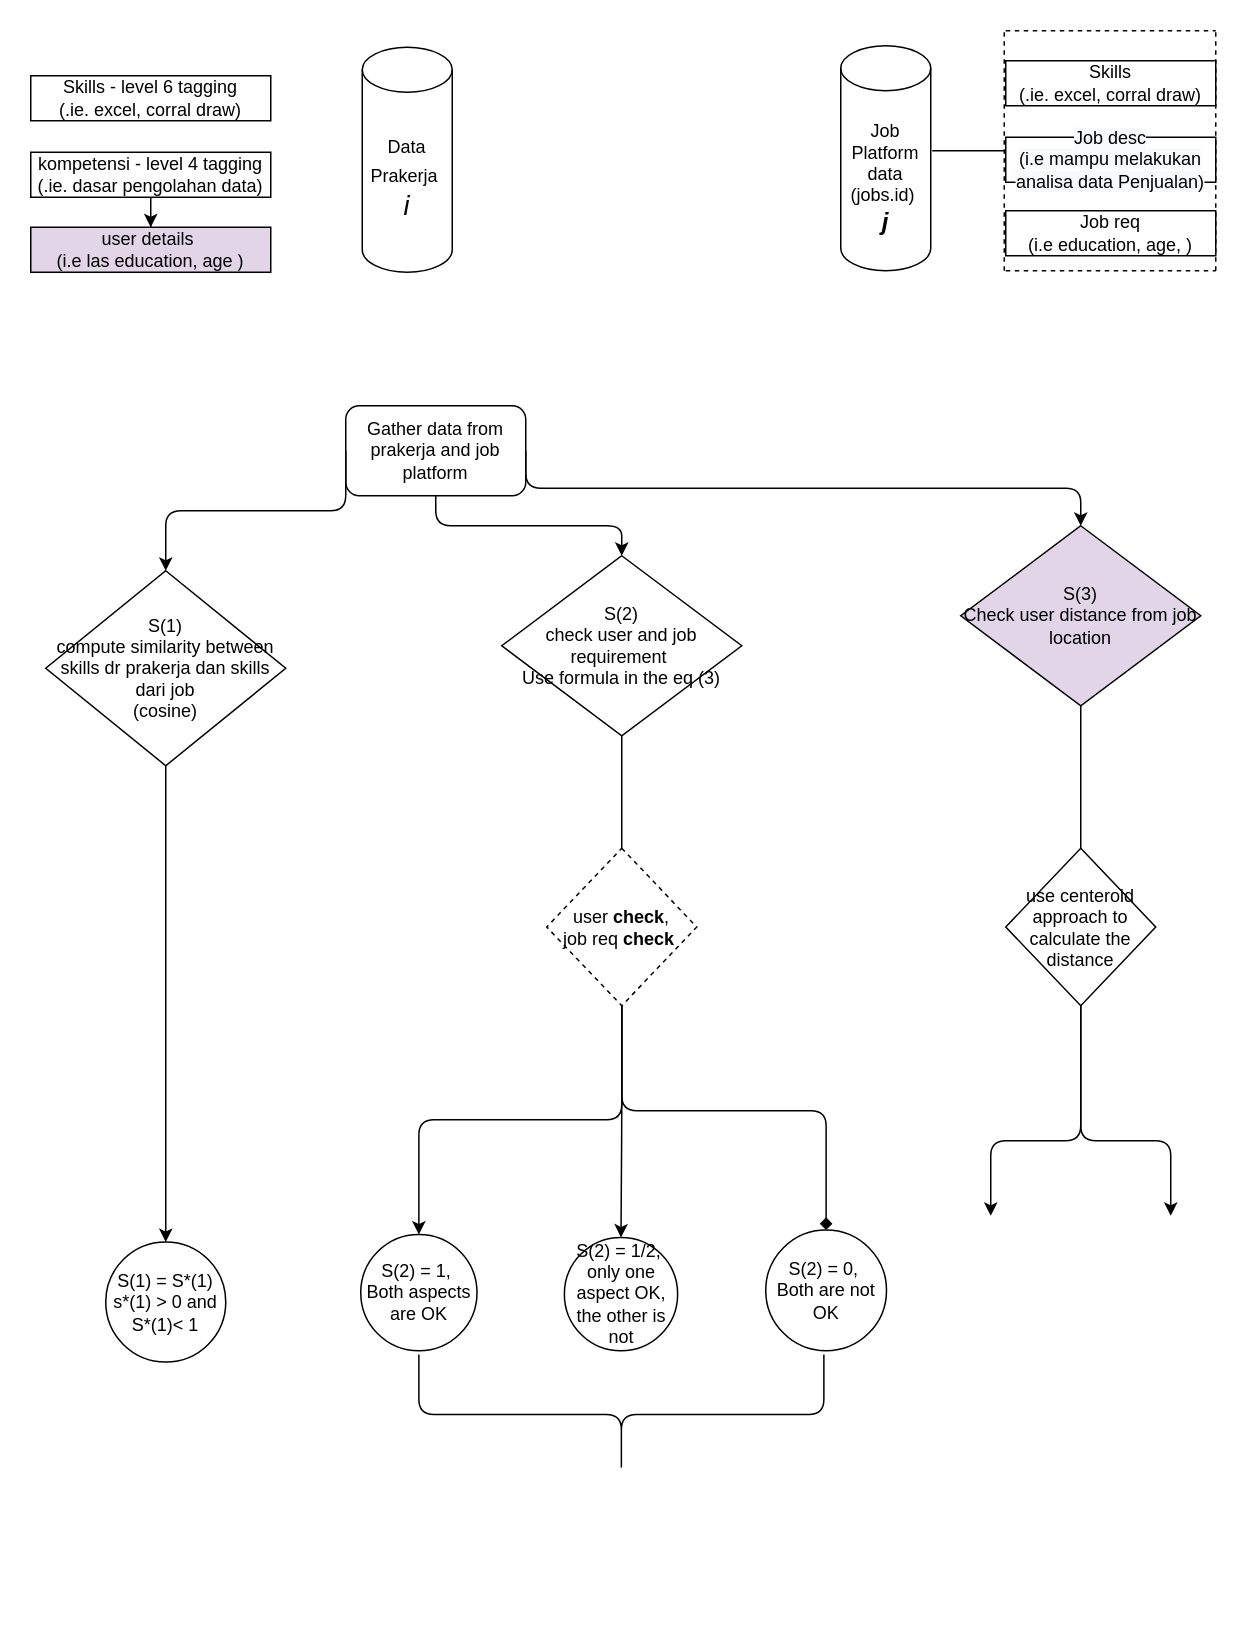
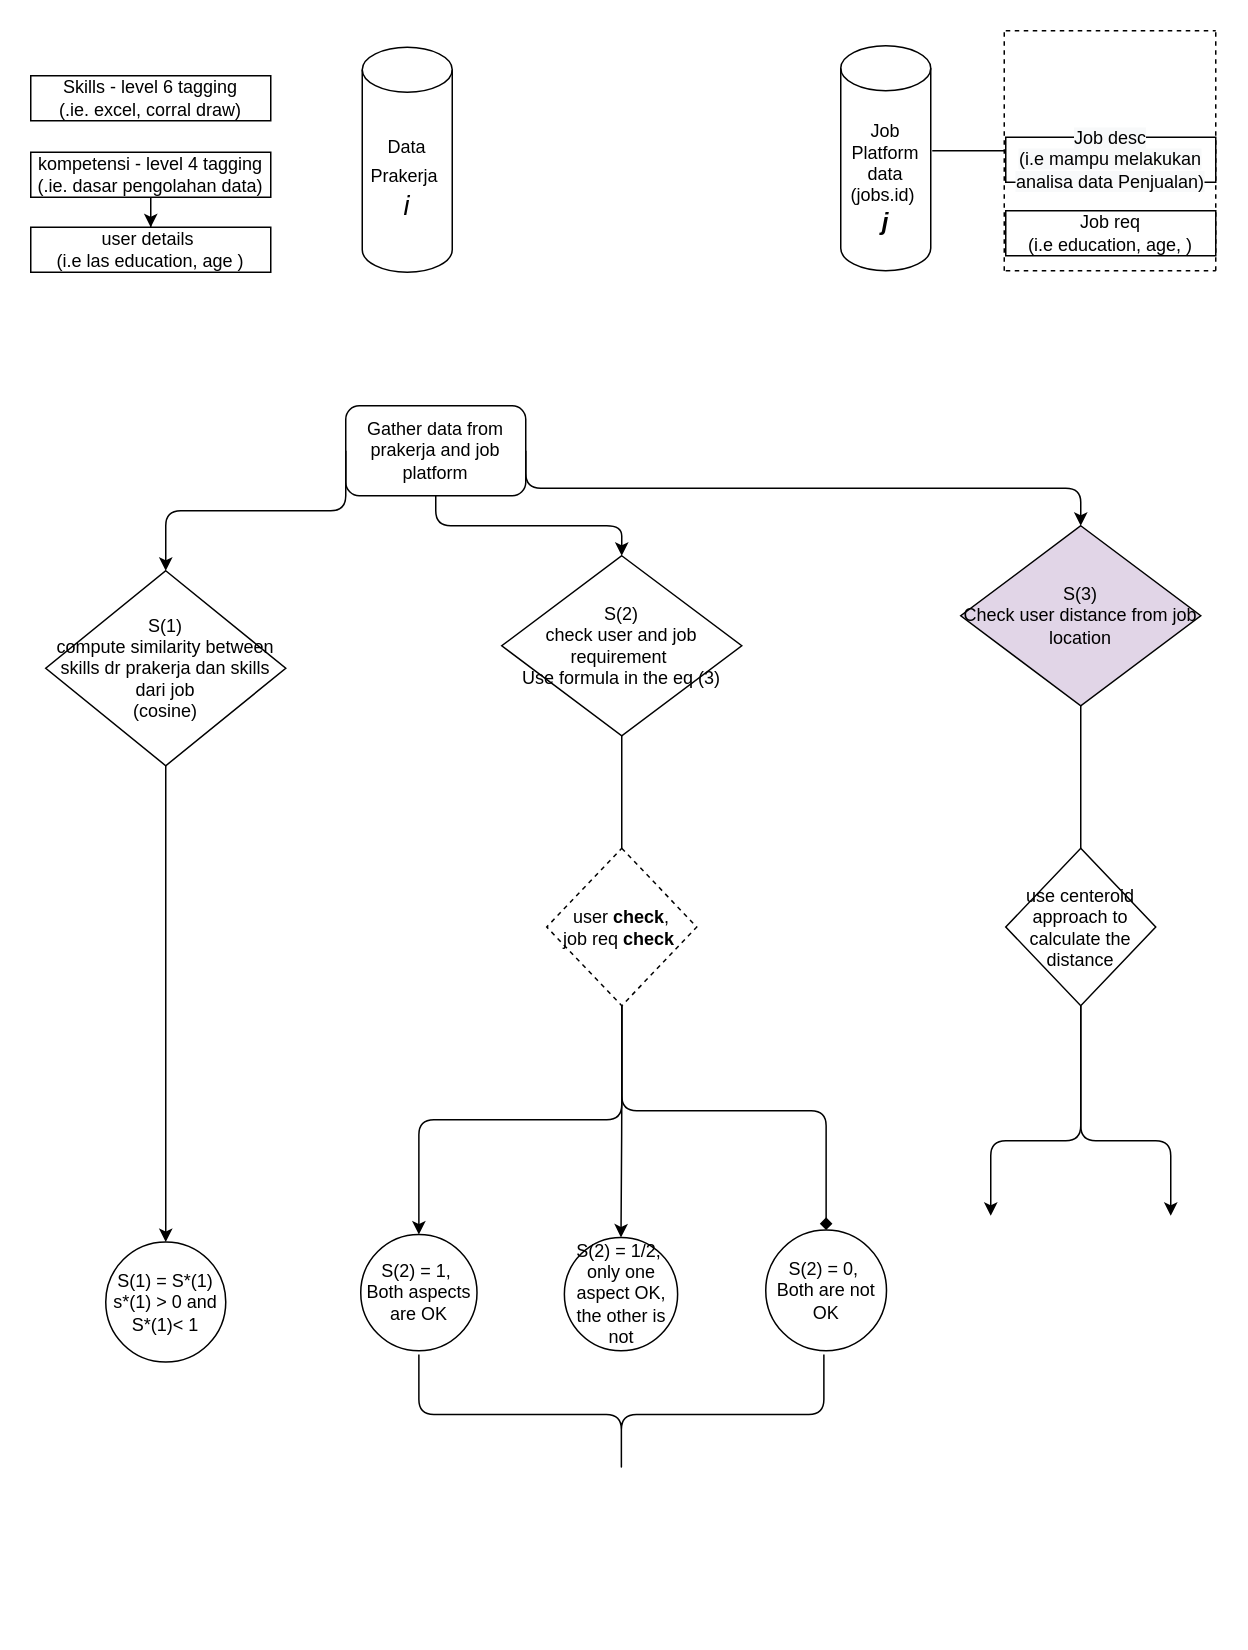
- <mxCell id="3" value="Skills&lt;br&gt;(.ie. excel, corral draw)" style="rounded=0;whiteSpace=wrap;html=1;" vertex="1" parent="1"><mxGeometry x="670" y="40" width="140" height="30" as="geometry" /></mxCell>
- <mxCell id="13" value="user details&amp;nbsp;&lt;br&gt;(i.e las education, age )" style="rounded=0;whiteSpace=wrap;html=1;fillColor=#e1d5e7;" vertex="1" parent="1"><mxGeometry x="20" y="151" width="160" height="30" as="geometry" /></mxCell>
+ <mxCell id="13" value="user details&amp;nbsp;&lt;br&gt;(i.e las education, age )" style="rounded=0;whiteSpace=wrap;html=1;" vertex="1" parent="1"><mxGeometry x="20" y="151" width="160" height="30" as="geometry" /></mxCell>
